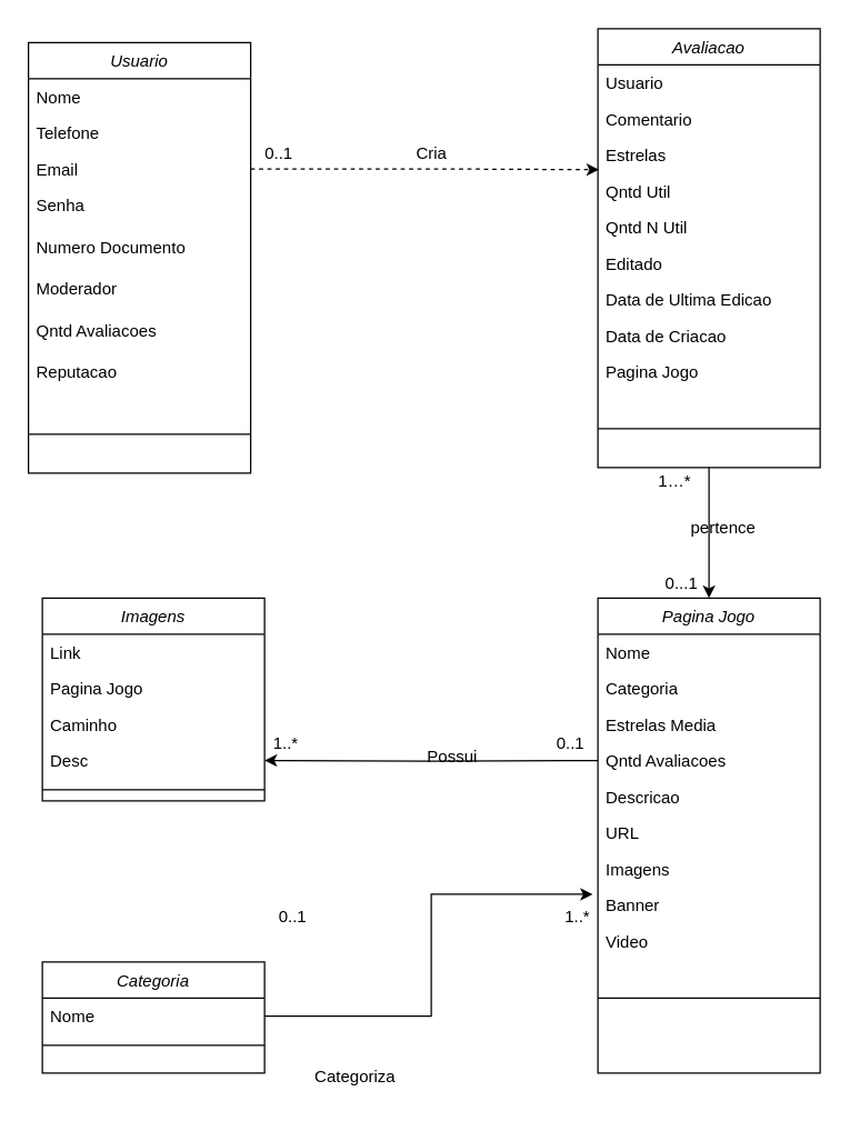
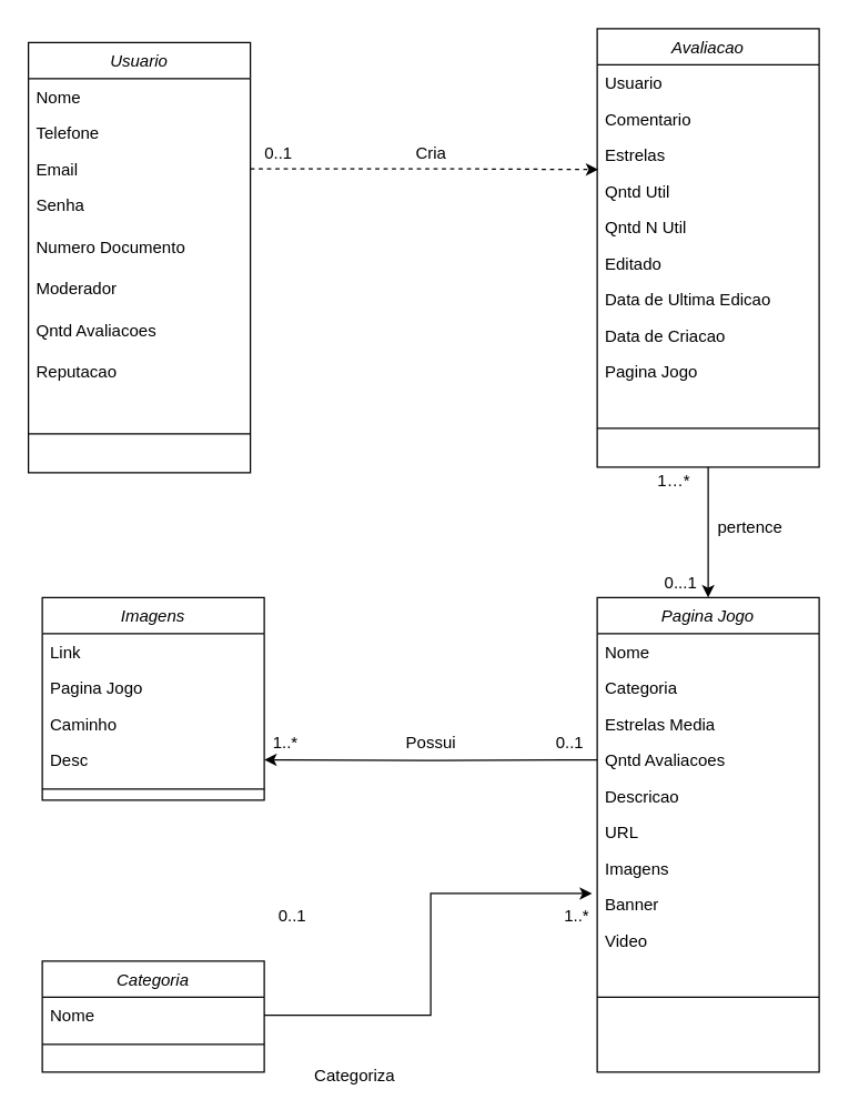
- <mxCell id="50" value="pertence" style="text;html=1;align=center;verticalAlign=middle;resizable=0;points=[];autosize=1;strokeColor=none;fillColor=none;" vertex="1" parent="1"><mxGeometry x="490" y="370" width="60" height="20" as="geometry" /></mxCell>
+ <mxCell id="50" value="pertence" style="text;html=1;align=center;verticalAlign=middle;resizable=0;points=[];autosize=1;strokeColor=none;fillColor=none;" vertex="1" parent="1"><mxGeometry x="510" y="370" width="60" height="20" as="geometry" /></mxCell>
- <mxCell id="49" value="Possui" style="text;html=1;align=center;verticalAlign=middle;resizable=0;points=[];autosize=1;strokeColor=none;fillColor=none;" vertex="1" parent="1"><mxGeometry x="300" y="535" width="50" height="20" as="geometry" /></mxCell>
+ <mxCell id="49" value="Possui" style="text;html=1;align=center;verticalAlign=middle;resizable=0;points=[];autosize=1;strokeColor=none;fillColor=none;" vertex="1" parent="1"><mxGeometry x="285" y="525" width="50" height="20" as="geometry" /></mxCell>
